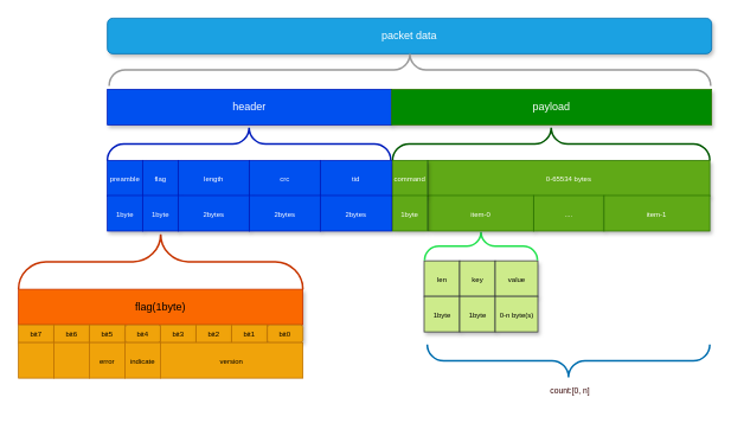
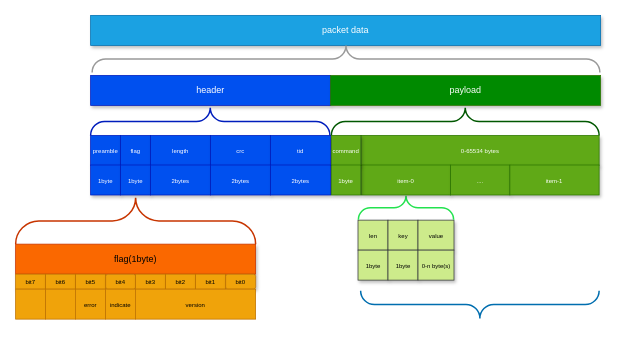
- <mxCell id="2" value="packet data" style="whiteSpace=wrap;html=1;fillColor=#1ba1e2;fontColor=#ffffff;strokeColor=#006EAF;shadow=1;glass=0;rounded=1;" parent="1" vertex="1"><mxGeometry x="120" y="20" width="680" height="40" as="geometry" /></mxCell>
+ <mxCell id="2" value="packet data" style="rounded=0;whiteSpace=wrap;html=1;fillColor=#1ba1e2;fontColor=#ffffff;strokeColor=#006EAF;shadow=1;glass=0;" parent="1" vertex="1"><mxGeometry x="120" y="20" width="680" height="40" as="geometry" /></mxCell>
- <mxCell id="18" value="&lt;font style=&quot;font-size: 9px;&quot; color=&quot;#330000&quot;&gt;count:[0, n]&lt;/font&gt;" style="text;html=1;align=center;verticalAlign=middle;whiteSpace=wrap;rounded=0;fontFamily=Helvetica;fontSize=12;fontColor=#ffffff;" parent="1" vertex="1"><mxGeometry x="573.5" y="424" width="134" height="30" as="geometry" /></mxCell>
